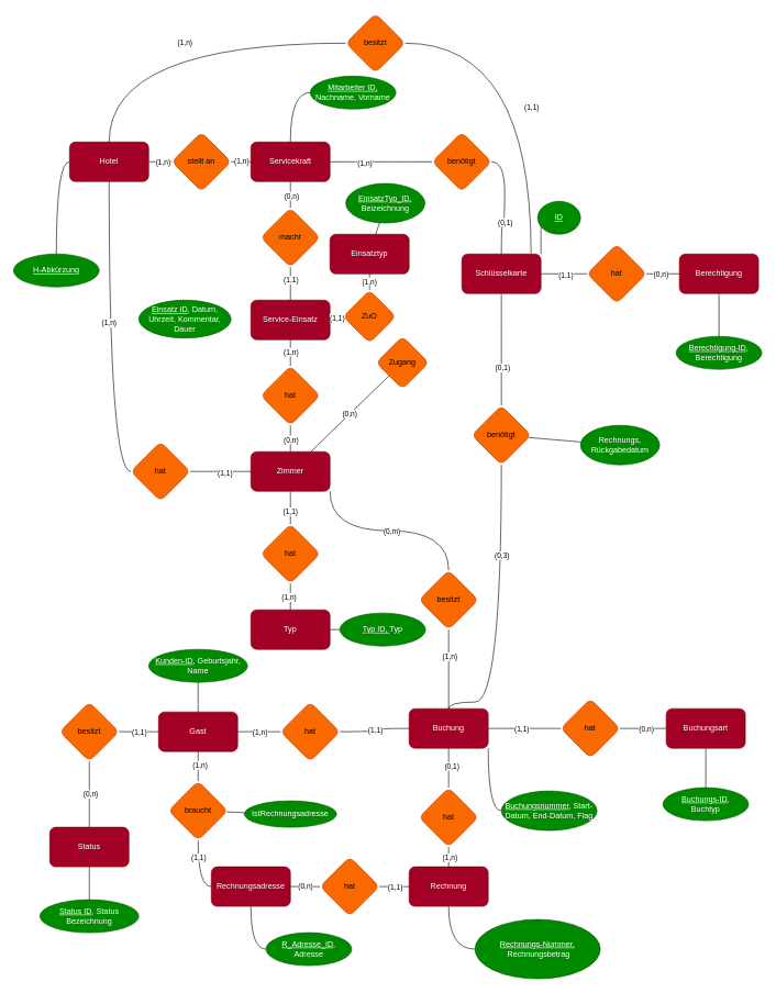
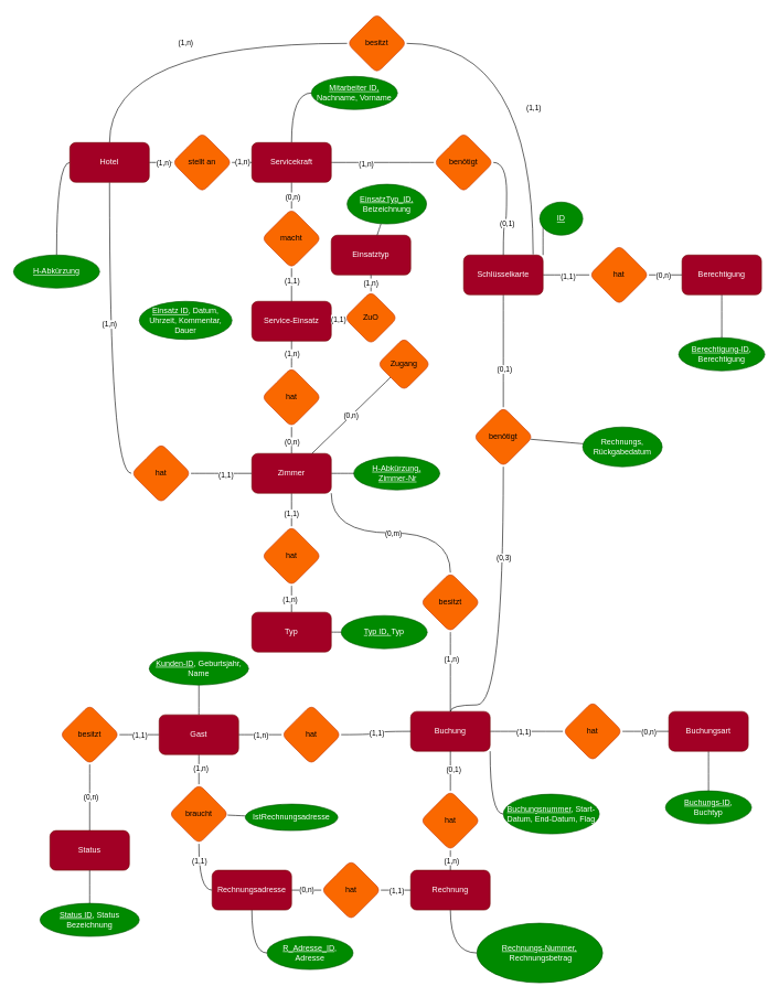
+ <mxCell id="69" style="edgeStyle=orthogonalEdgeStyle;rounded=1;orthogonalLoop=1;jettySize=auto;html=1;exitX=1;exitY=0.5;exitDx=0;exitDy=0;endArrow=none;endFill=0;curved=1;" parent="1" source="76" target="66" edge="1"><mxGeometry relative="1" as="geometry" /></mxCell>
+ <mxCell id="66" value="&lt;u&gt;H-Abkürzung,&lt;/u&gt;&lt;br&gt;&amp;nbsp;&lt;u&gt;Zimmer-Nr&lt;/u&gt;" style="ellipse;whiteSpace=wrap;html=1;fillColor=#008a00;fontColor=#ffffff;strokeColor=#005700;rounded=1;" parent="1" vertex="1"><mxGeometry x="534" y="690" width="130" height="50" as="geometry" /></mxCell>
